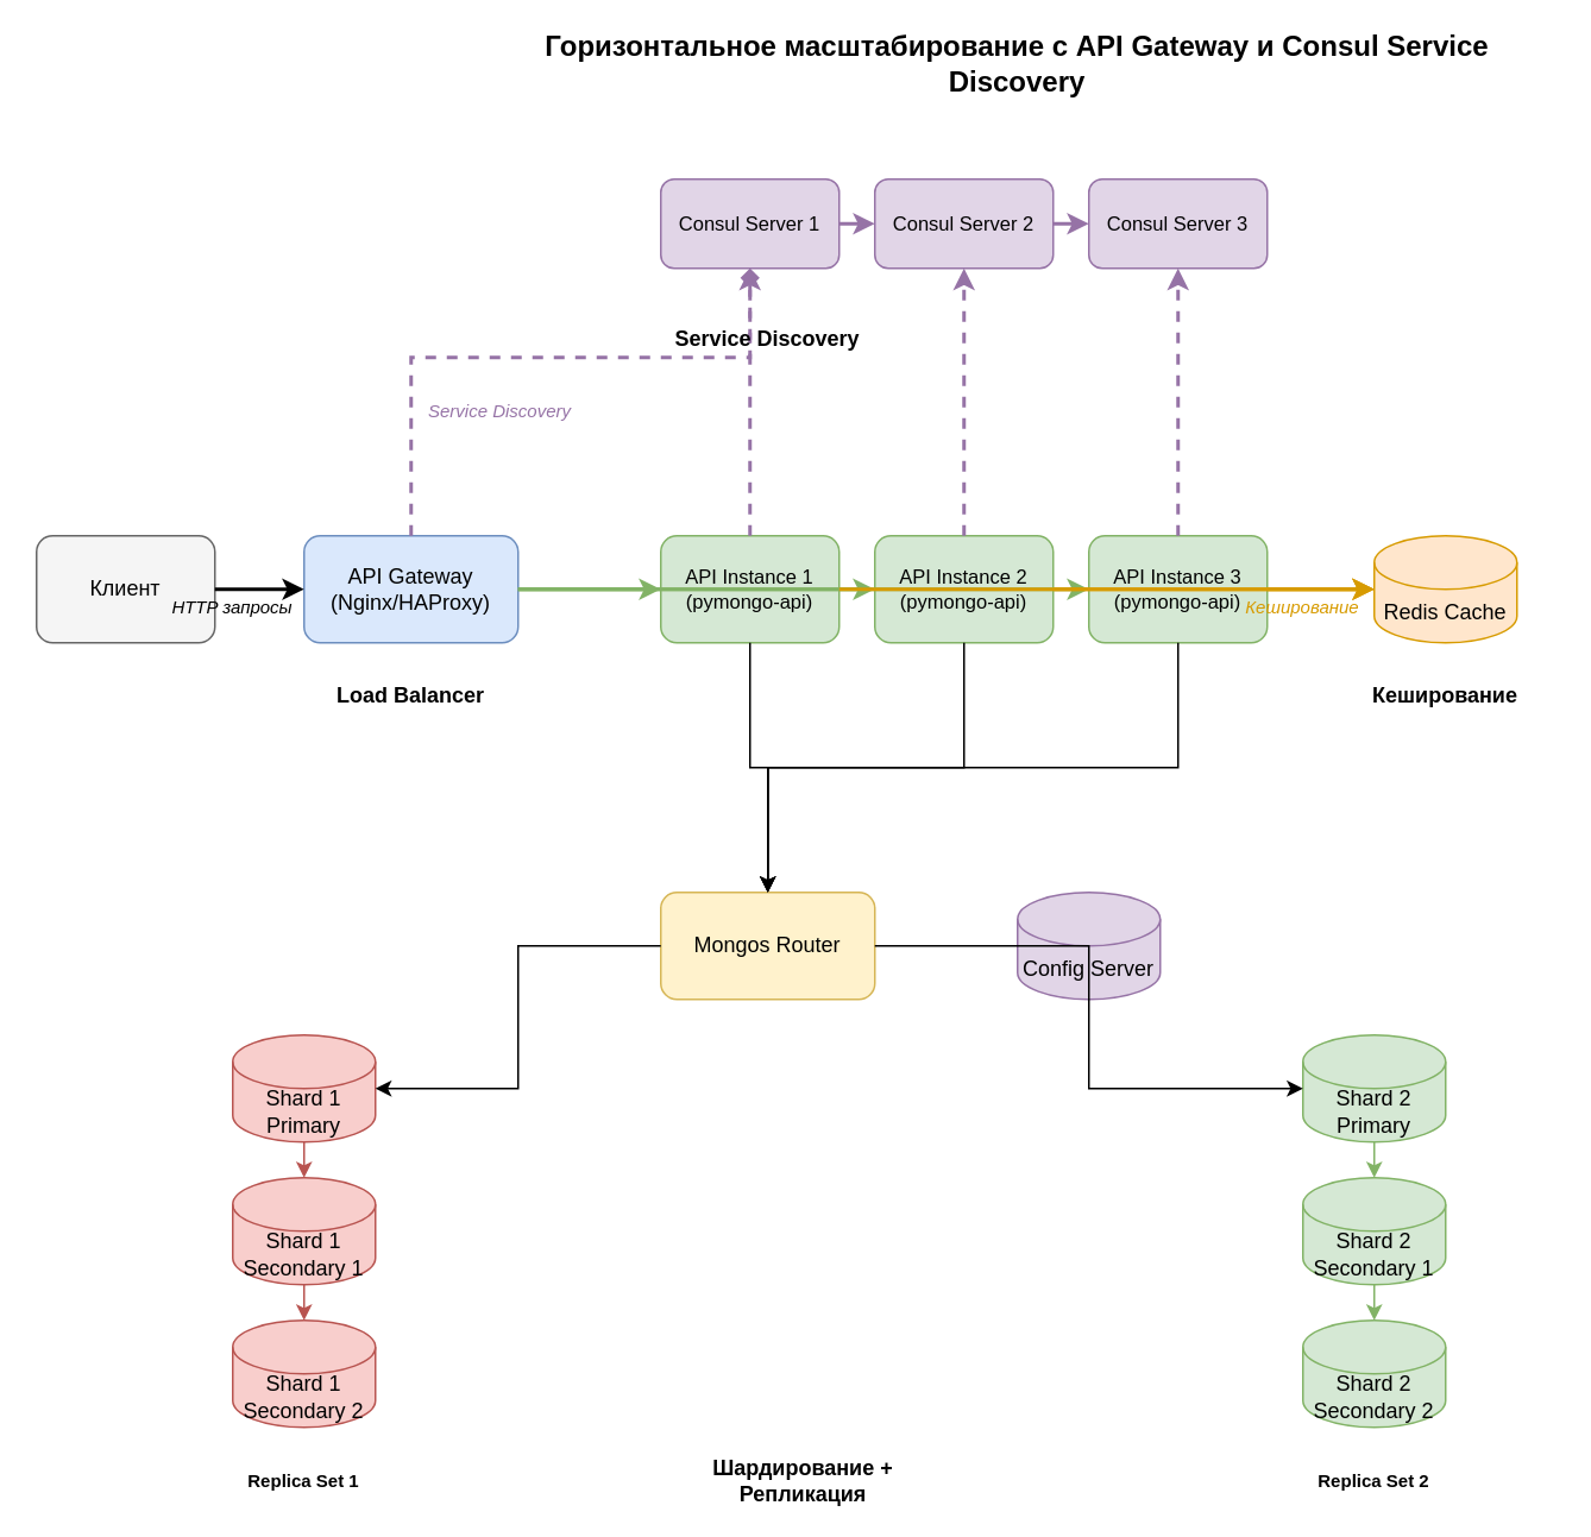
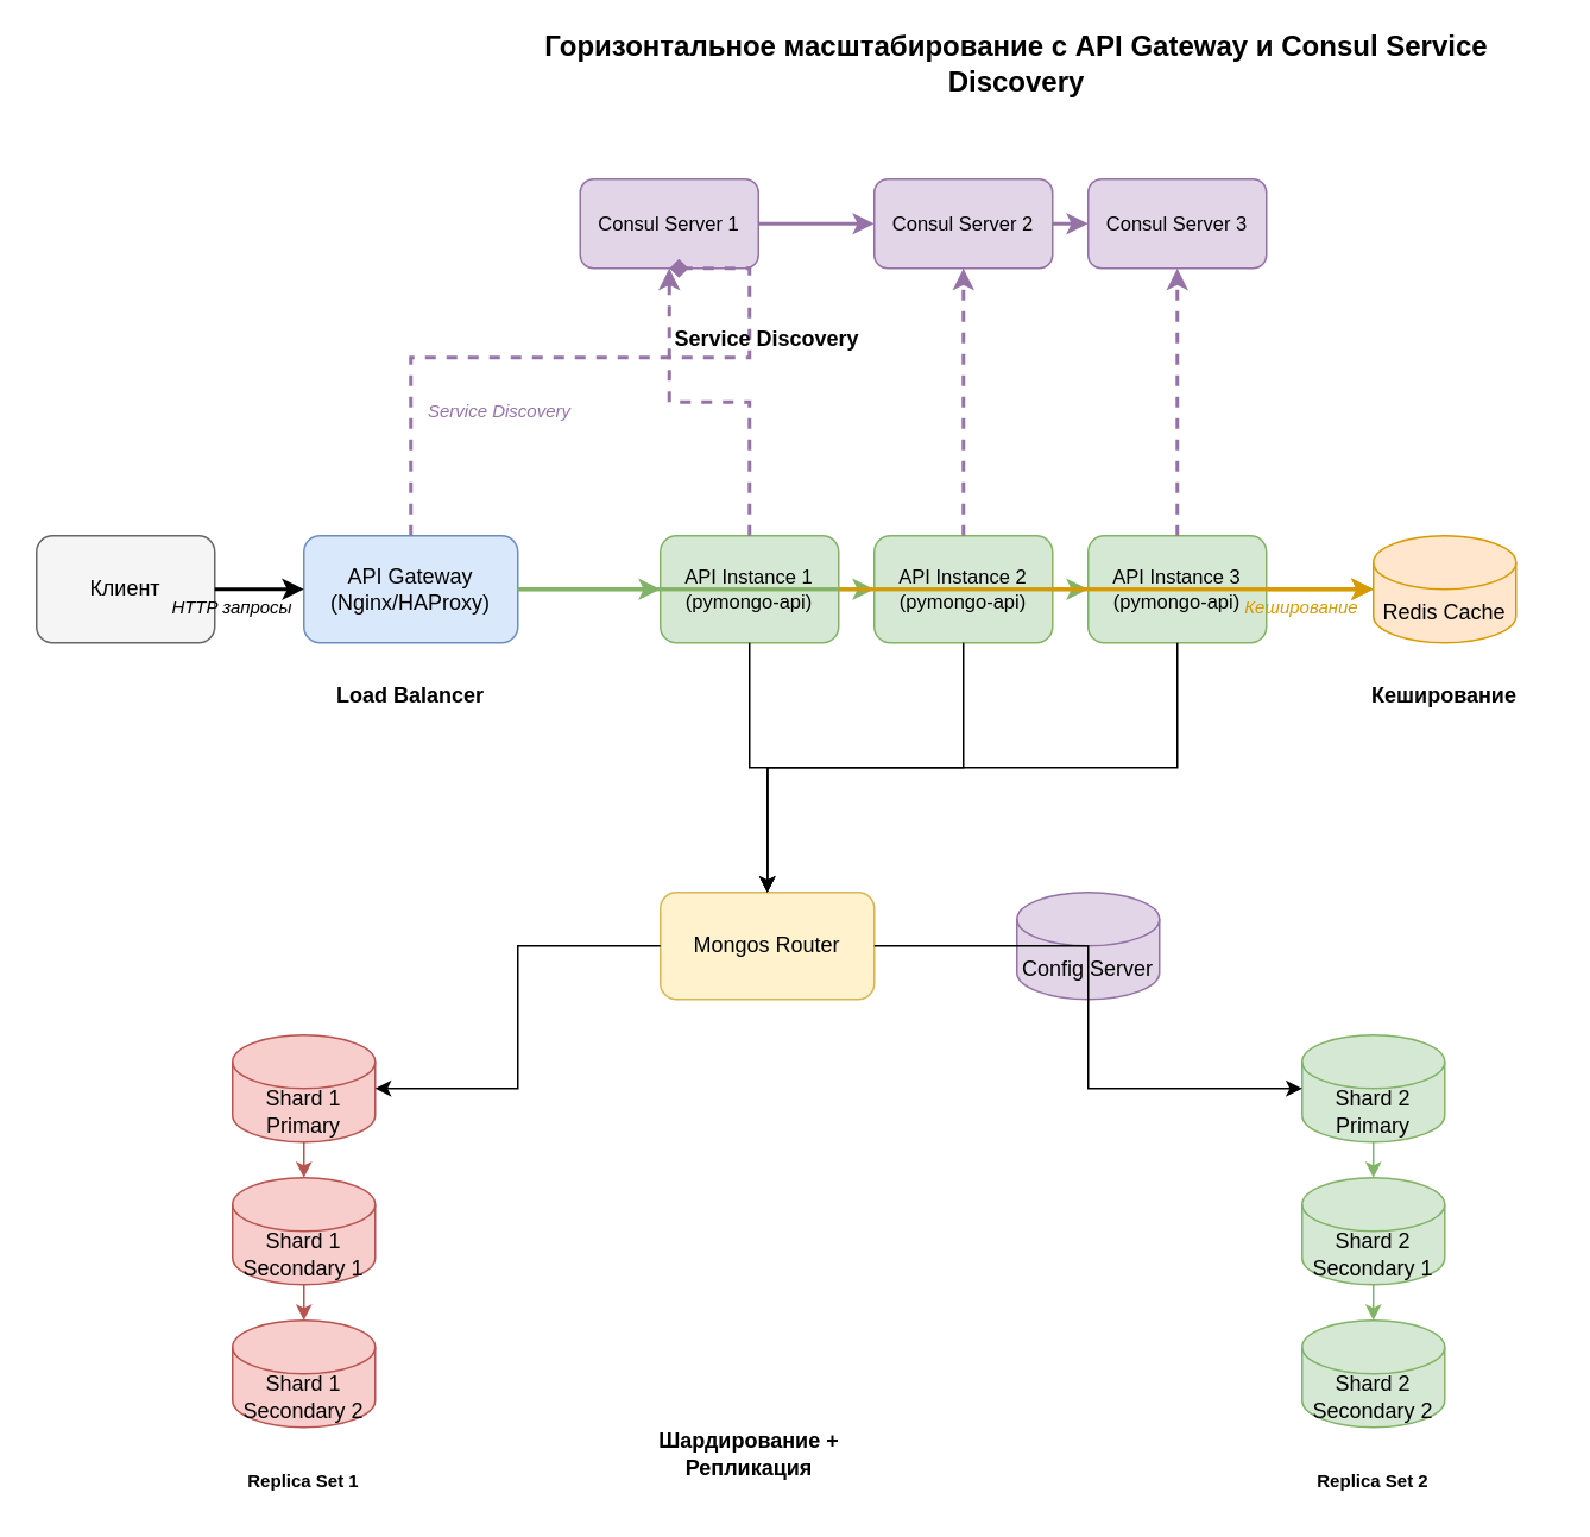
- <mxCell id="4" value="Consul Server 1" style="rounded=1;whiteSpace=wrap;html=1;fillColor=#e1d5e7;strokeColor=#9673a6;fontSize=11;" vertex="1" parent="1"><mxGeometry x="370" y="100" width="100" height="50" as="geometry" /></mxCell>
+ <mxCell id="4" value="Consul Server 1" style="rounded=1;whiteSpace=wrap;html=1;fillColor=#e1d5e7;strokeColor=#9673a6;fontSize=11;" vertex="1" parent="1"><mxGeometry x="325" y="100" width="100" height="50" as="geometry" /></mxCell>
- <mxCell id="45" value="Шардирование + Репликация" style="text;html=1;strokeColor=none;fillColor=none;align=center;verticalAlign=middle;whiteSpace=wrap;rounded=0;fontSize=12;fontStyle=1;" vertex="1" parent="1"><mxGeometry x="370" y="820" width="160" height="20" as="geometry" /></mxCell>
+ <mxCell id="45" value="Шардирование + Репликация" style="text;html=1;strokeColor=none;fillColor=none;align=center;verticalAlign=middle;whiteSpace=wrap;rounded=0;fontSize=12;fontStyle=1;" vertex="1" parent="1"><mxGeometry x="340" y="805" width="160" height="20" as="geometry" /></mxCell>
